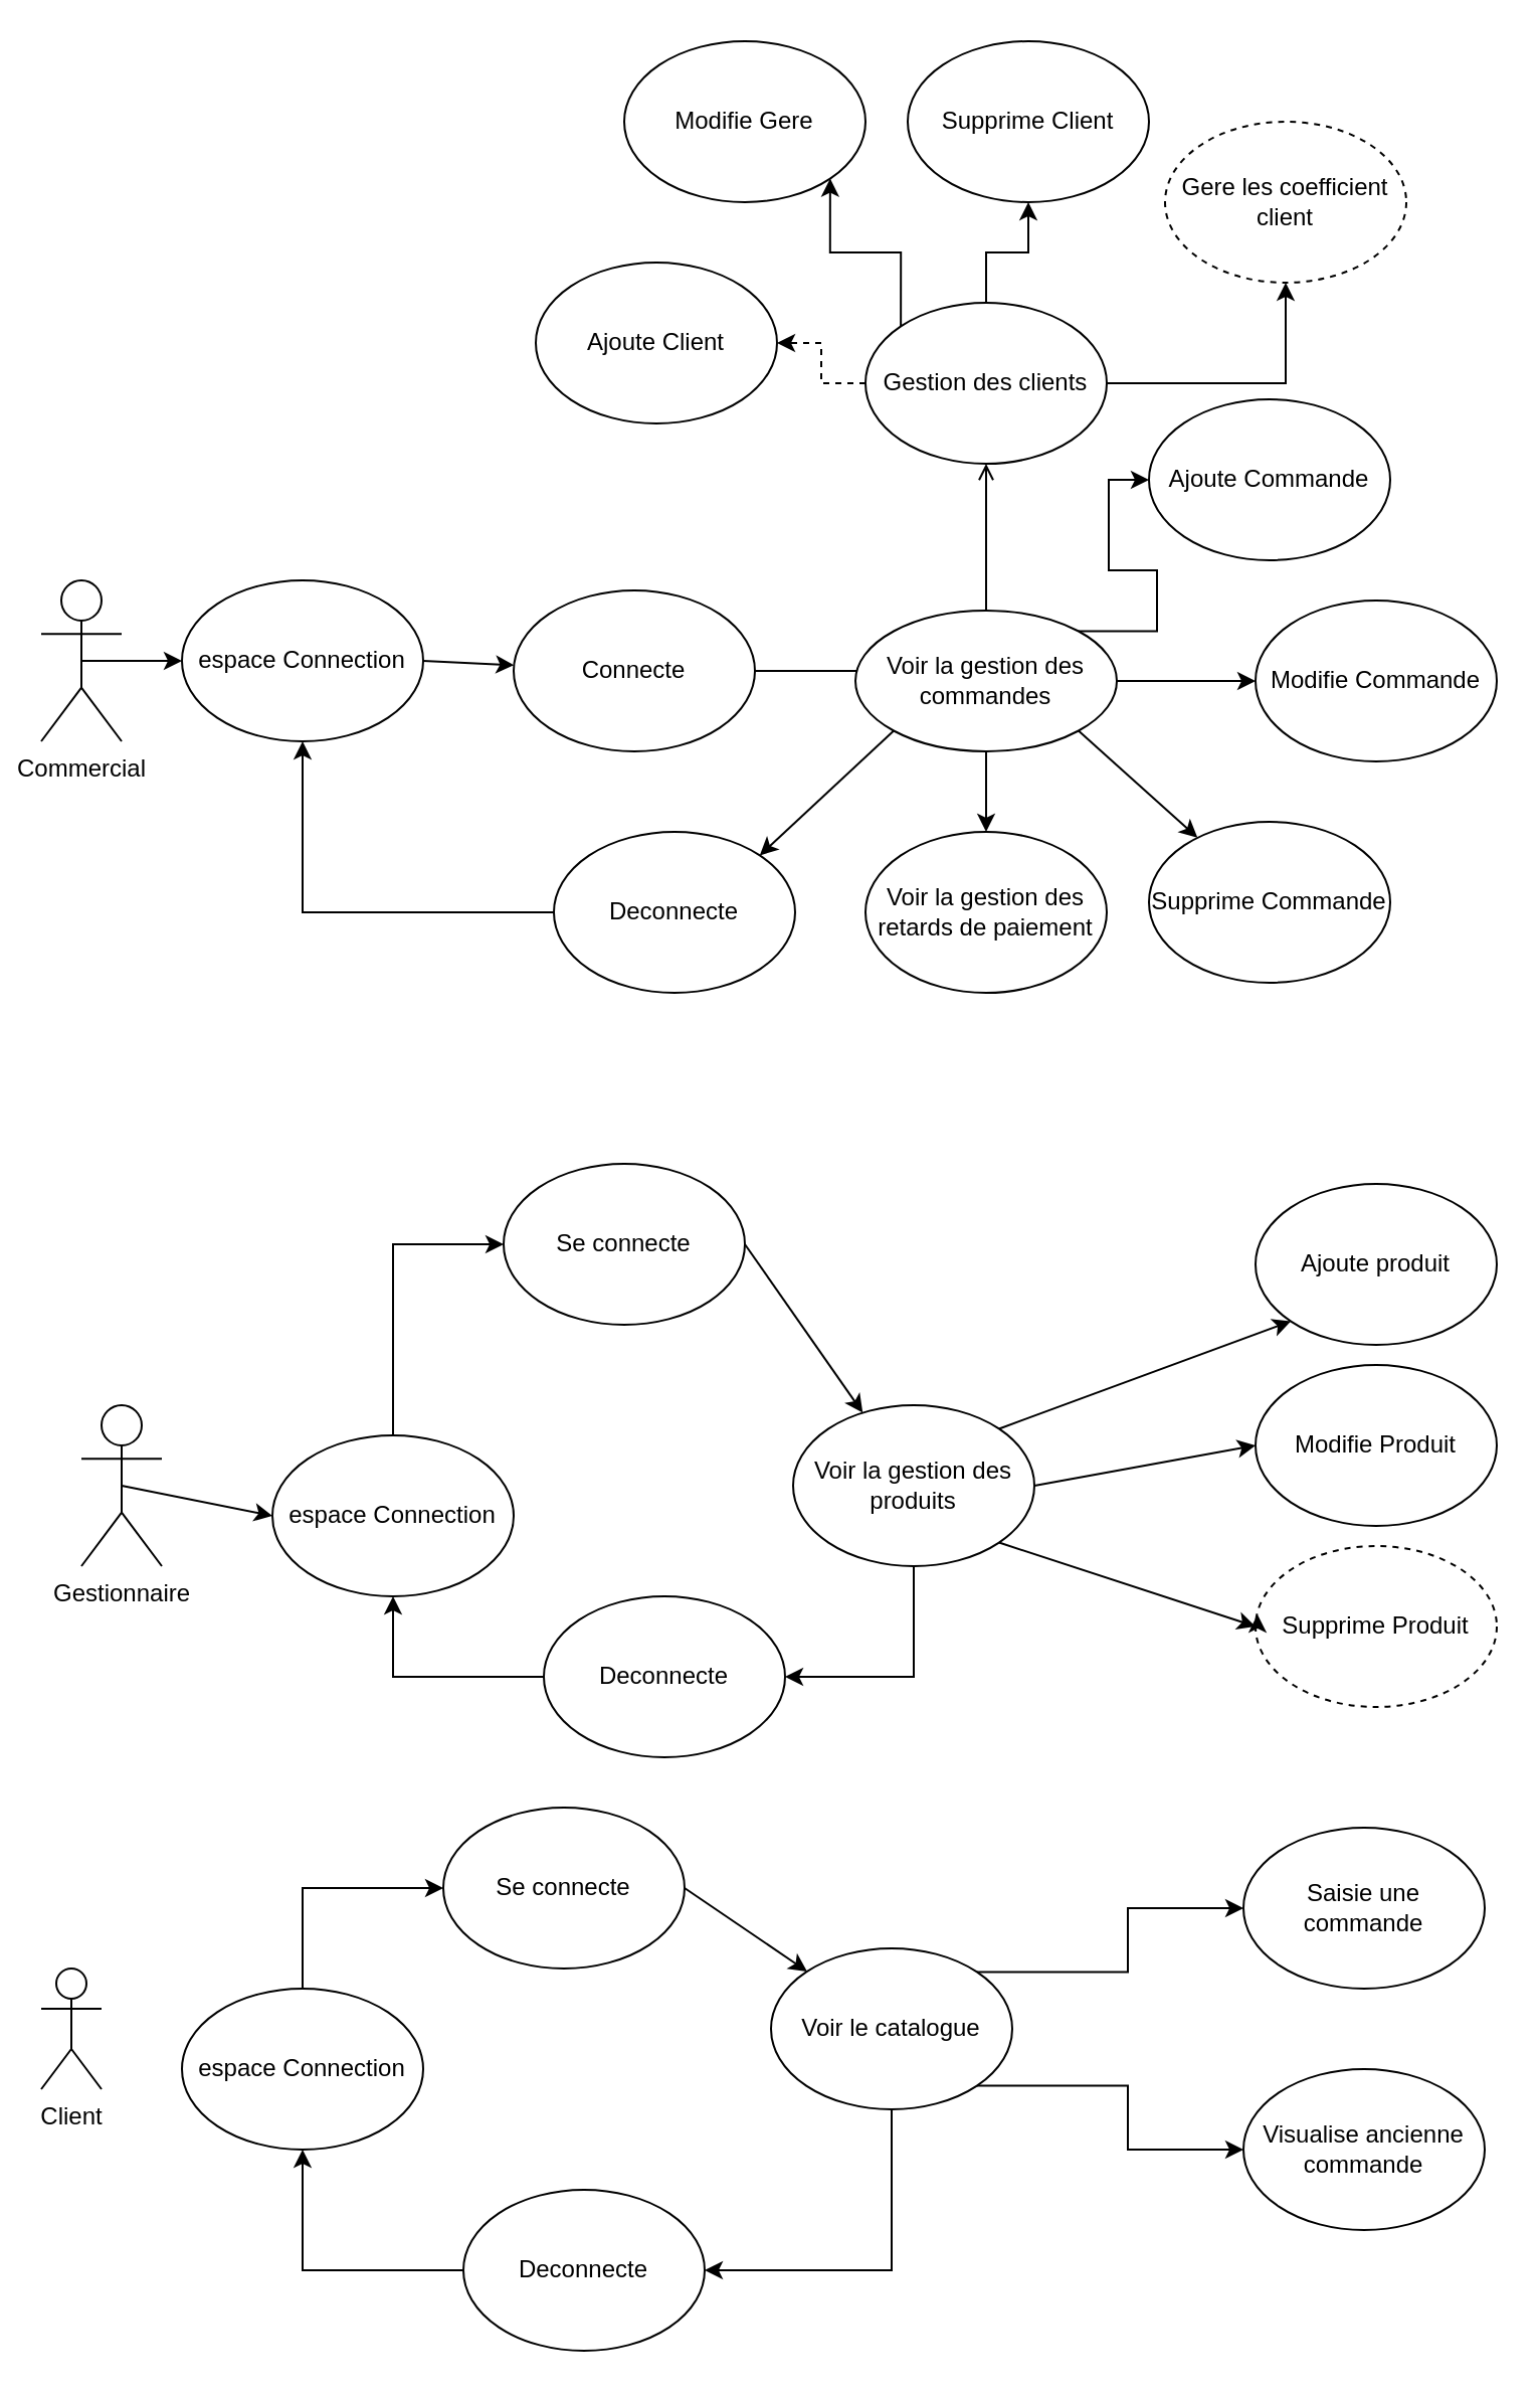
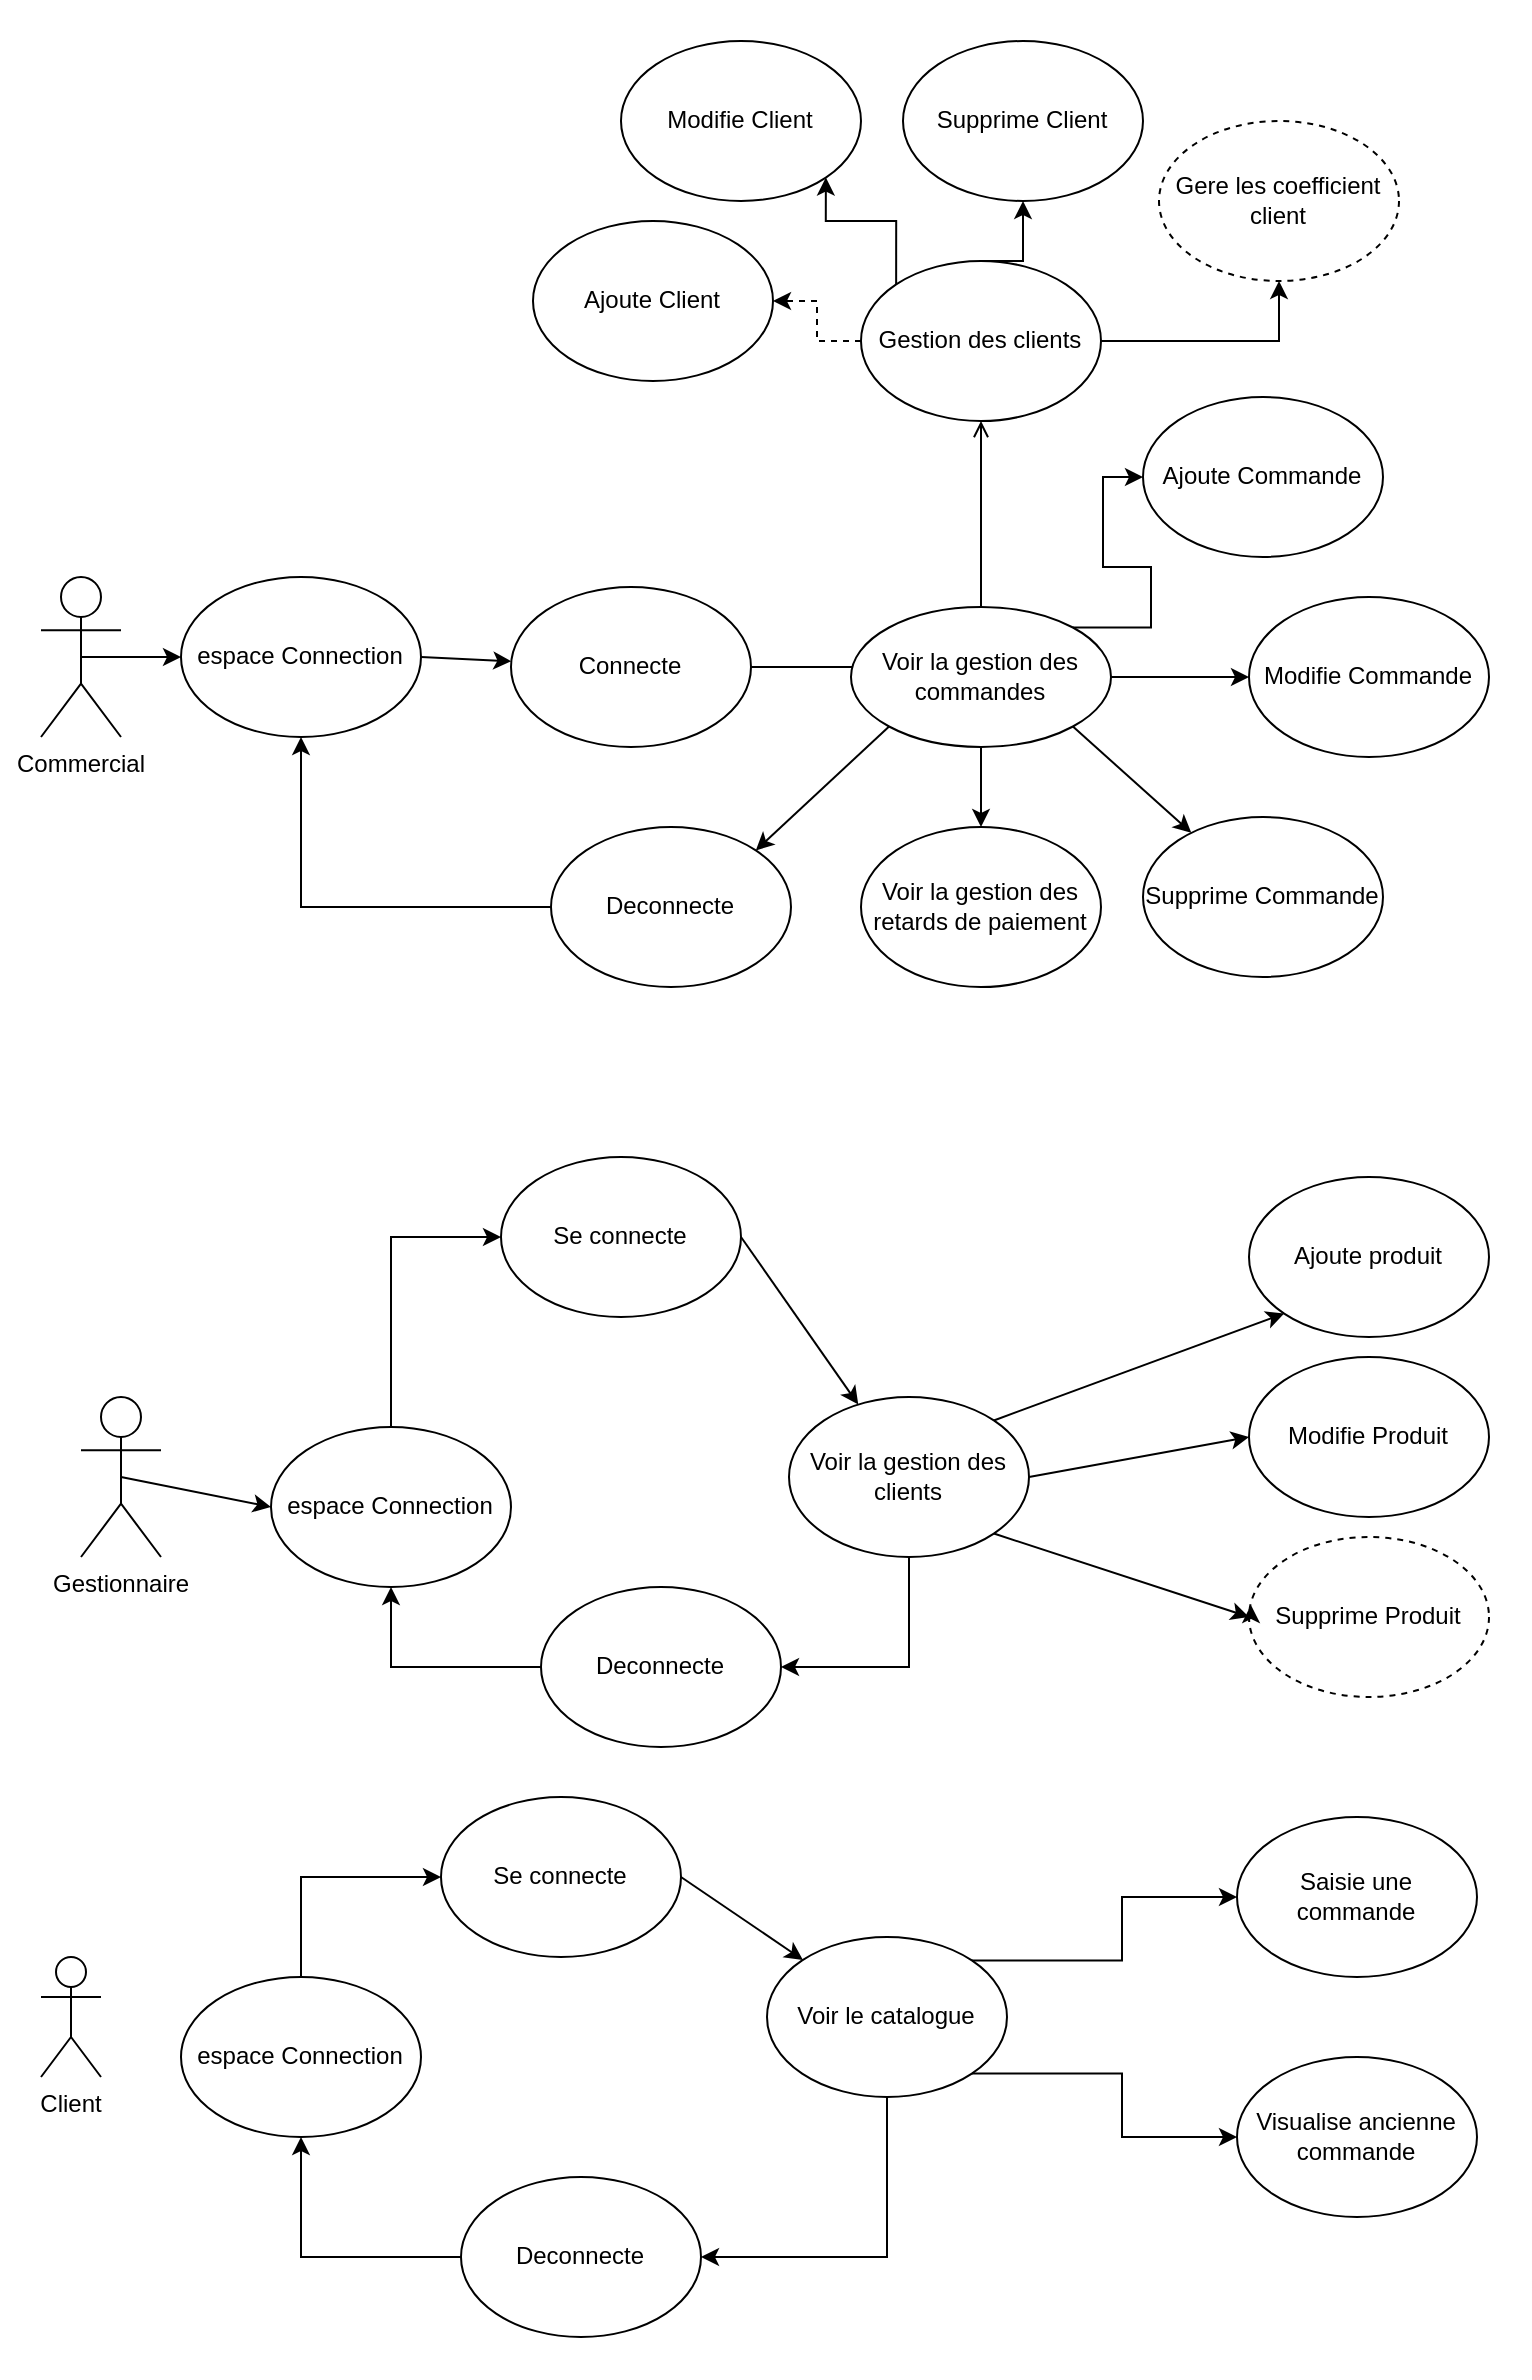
- <mxCell id="60" value="Modifie Gere" style="ellipse;whiteSpace=wrap;html=1;" parent="1" vertex="1"><mxGeometry x="310" y="20" width="120" height="80" as="geometry" /></mxCell>
+ <mxCell id="60" value="Modifie Client" style="ellipse;whiteSpace=wrap;html=1;" parent="1" vertex="1"><mxGeometry x="310" y="20" width="120" height="80" as="geometry" /></mxCell>
- <mxCell id="58" value="Ajoute Client" style="ellipse;whiteSpace=wrap;html=1;" parent="1" vertex="1"><mxGeometry x="266" y="130" width="120" height="80" as="geometry" /></mxCell>
+ <mxCell id="58" value="Ajoute Client" style="ellipse;whiteSpace=wrap;html=1;" parent="1" vertex="1"><mxGeometry x="266" y="110" width="120" height="80" as="geometry" /></mxCell>
- <mxCell id="57" value="Gestion des clients" style="ellipse;whiteSpace=wrap;html=1;" parent="1" vertex="1"><mxGeometry x="430" y="150" width="120" height="80" as="geometry" /></mxCell>
+ <mxCell id="57" value="Gestion des clients" style="ellipse;whiteSpace=wrap;html=1;" parent="1" vertex="1"><mxGeometry x="430" y="130" width="120" height="80" as="geometry" /></mxCell>
- <mxCell id="16" value="Voir la gestion des produits" style="ellipse;whiteSpace=wrap;html=1;" parent="1" vertex="1"><mxGeometry x="394" y="698" width="120" height="80" as="geometry" /></mxCell>
+ <mxCell id="16" value="Voir la gestion des clients" style="ellipse;whiteSpace=wrap;html=1;" parent="1" vertex="1"><mxGeometry x="394" y="698" width="120" height="80" as="geometry" /></mxCell>
